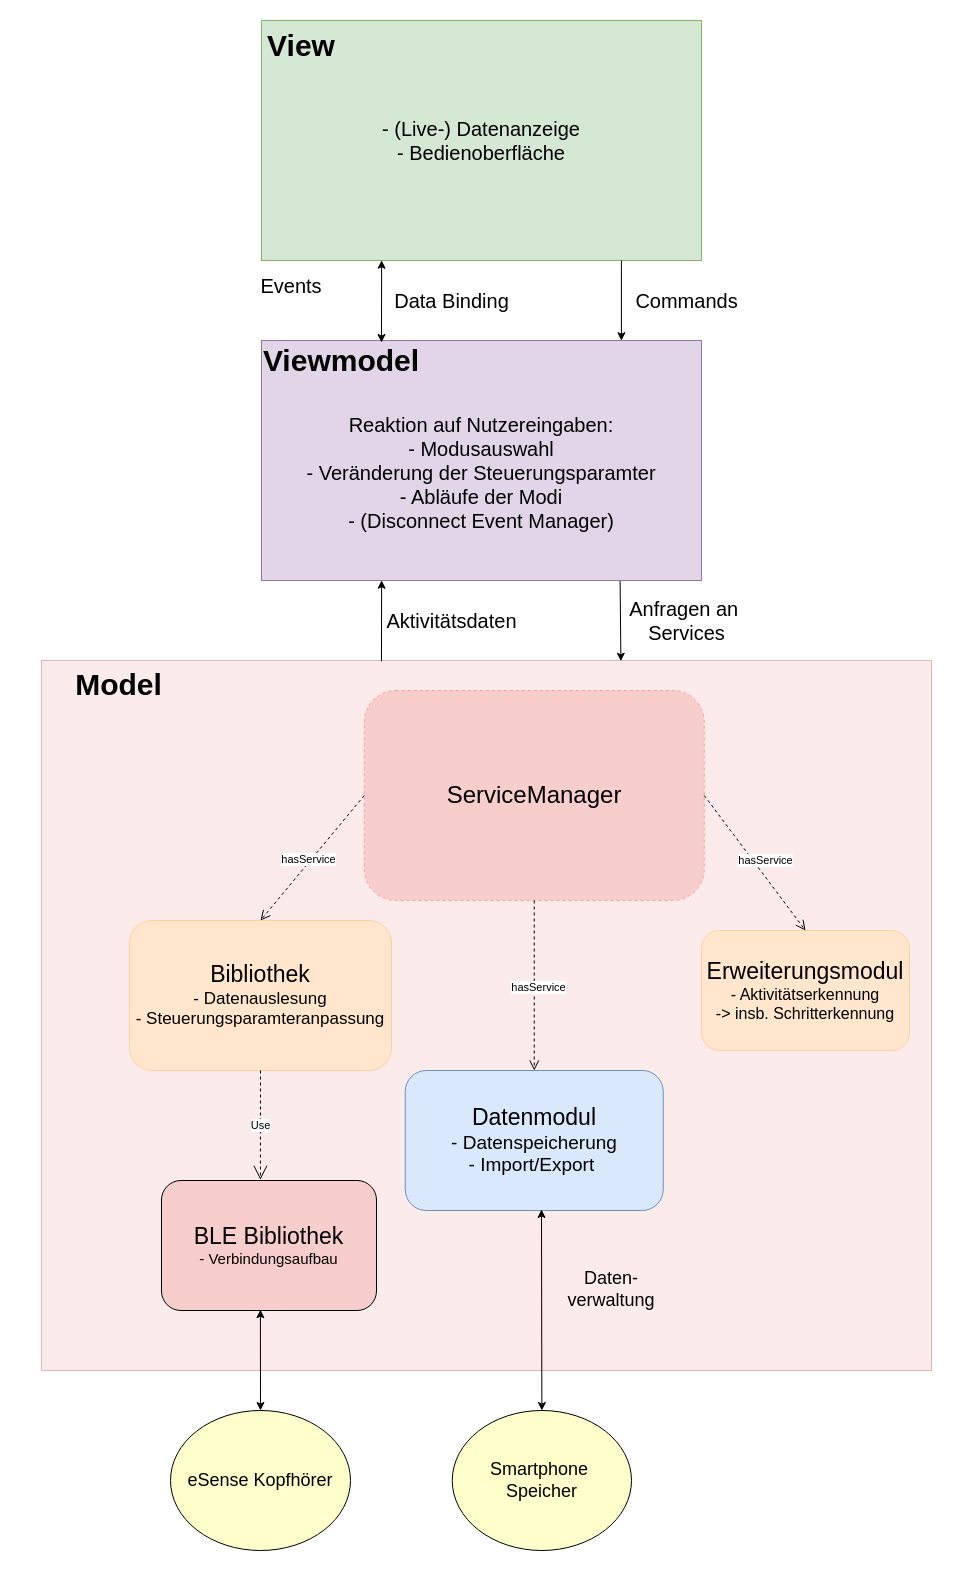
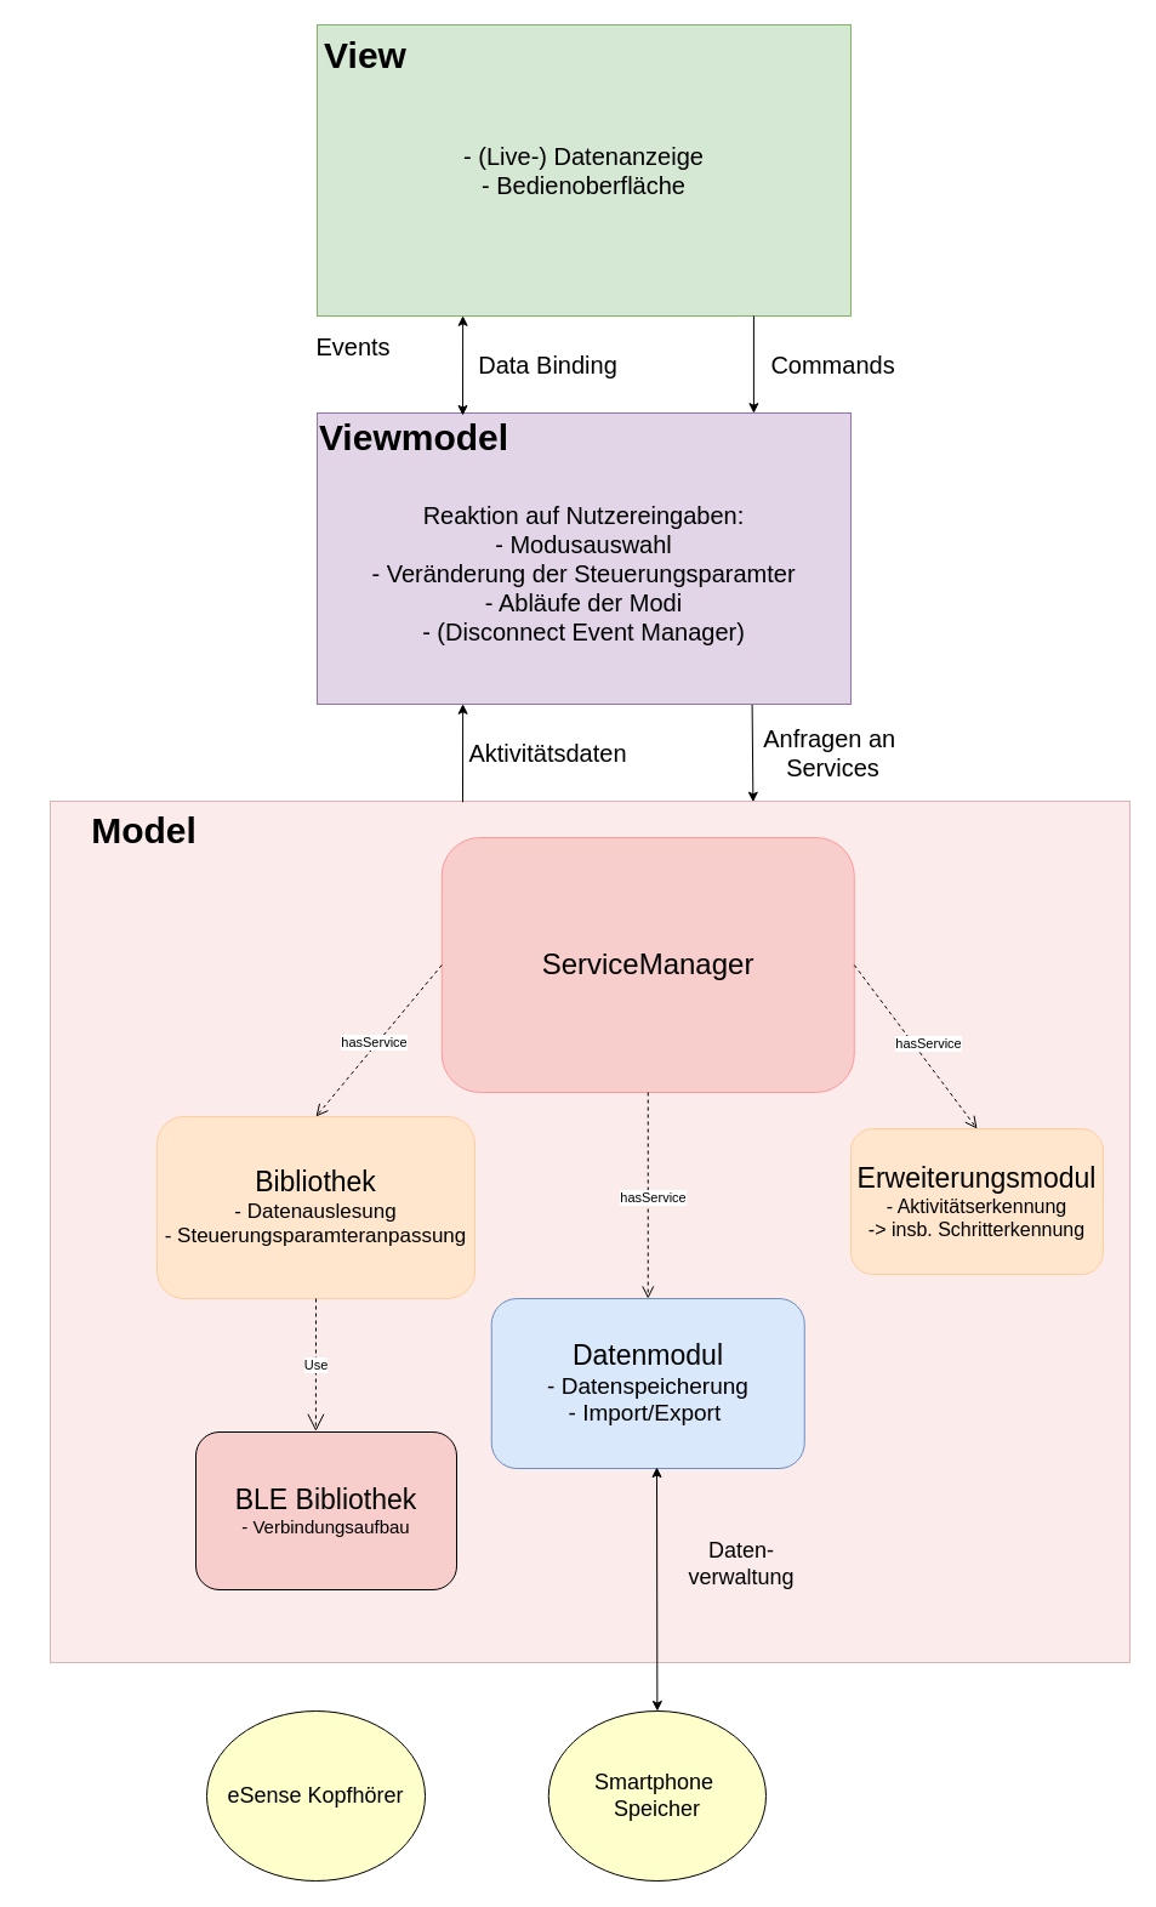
- <mxCell id="23" value="&lt;font style=&quot;font-size: 24px&quot;&gt;ServiceManager&lt;/font&gt;" style="rounded=1;whiteSpace=wrap;html=1;fillColor=#f8cecc;strokeColor=#FF9999;dashed=1;" parent="1" vertex="1"><mxGeometry x="363.75" y="690" width="340" height="210" as="geometry" /></mxCell>
+ <mxCell id="23" value="&lt;font style=&quot;font-size: 24px&quot;&gt;ServiceManager&lt;/font&gt;" style="rounded=1;whiteSpace=wrap;html=1;fillColor=#f8cecc;strokeColor=#FF9999;" parent="1" vertex="1"><mxGeometry x="363.75" y="690" width="340" height="210" as="geometry" /></mxCell>
- <mxCell id="15" value="" style="endArrow=classic;startArrow=classic;html=1;entryX=0.46;entryY=0.994;entryDx=0;entryDy=0;exitX=0.5;exitY=0;exitDx=0;exitDy=0;entryPerimeter=0;" parent="1" source="8" target="13" edge="1"><mxGeometry width="50" height="50" relative="1" as="geometry"><mxPoint x="282" y="1345" as="sourcePoint" /><mxPoint x="332" y="1295" as="targetPoint" /></mxGeometry></mxCell>
